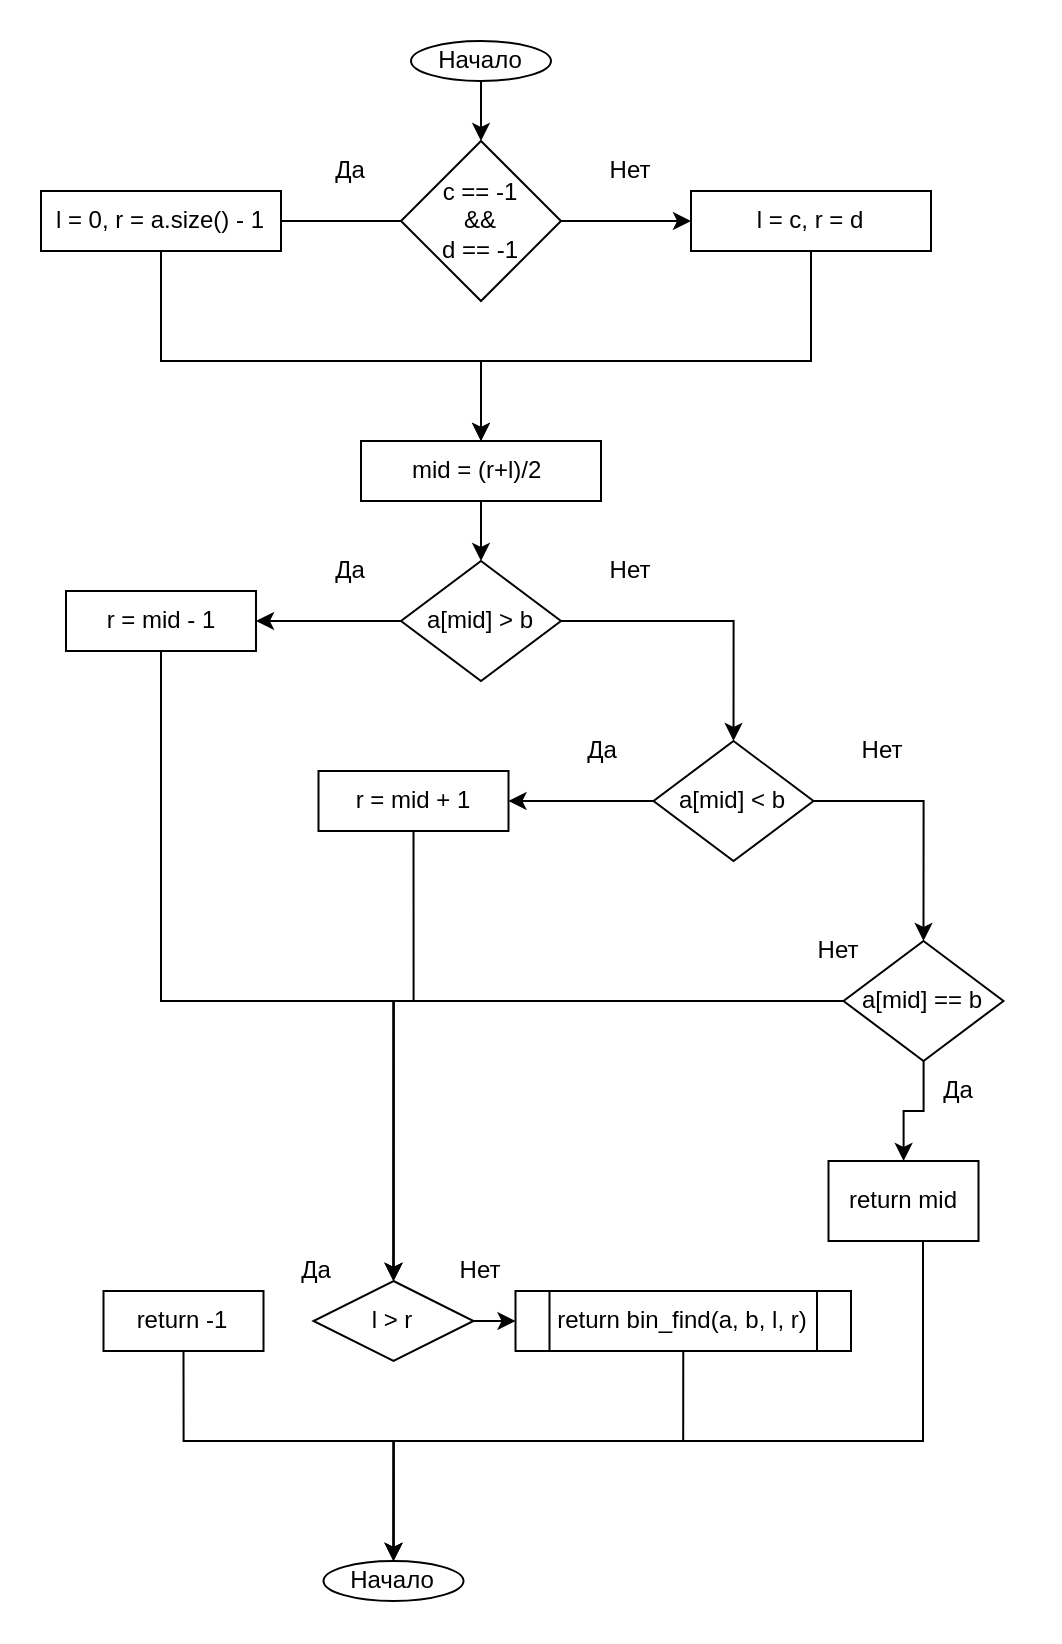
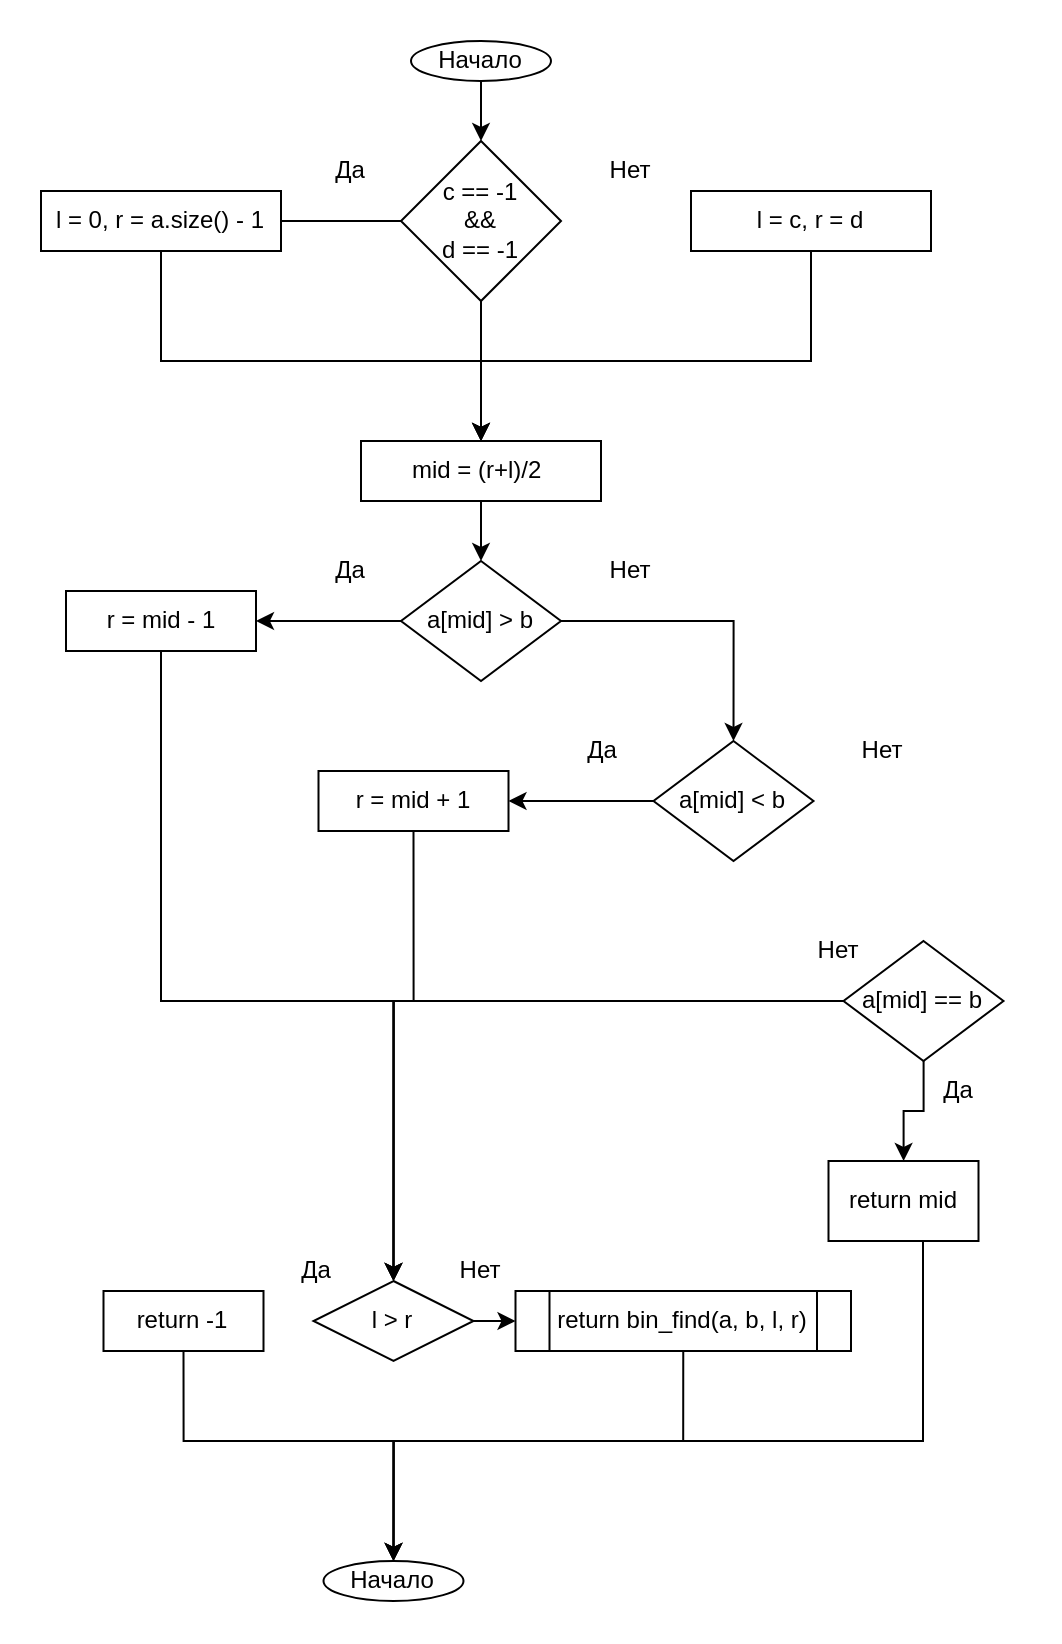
- <mxCell id="5" value="" style="edgeStyle=orthogonalEdgeStyle;rounded=0;orthogonalLoop=1;jettySize=auto;html=1;" edge="1" parent="1" source="6" target="10"><mxGeometry relative="1" as="geometry" /></mxCell>
+ <mxCell id="5" value="" style="edgeStyle=orthogonalEdgeStyle;rounded=0;orthogonalLoop=1;jettySize=auto;html=1;" edge="1" parent="1" source="6" target="14"><mxGeometry relative="1" as="geometry" /></mxCell>
- <mxCell id="23" style="edgeStyle=orthogonalEdgeStyle;rounded=0;orthogonalLoop=1;jettySize=auto;html=1;exitX=1;exitY=0.5;exitDx=0;exitDy=0;entryX=0.5;entryY=0;entryDx=0;entryDy=0;" edge="1" parent="1" source="24" target="31"><mxGeometry relative="1" as="geometry" /></mxCell>
